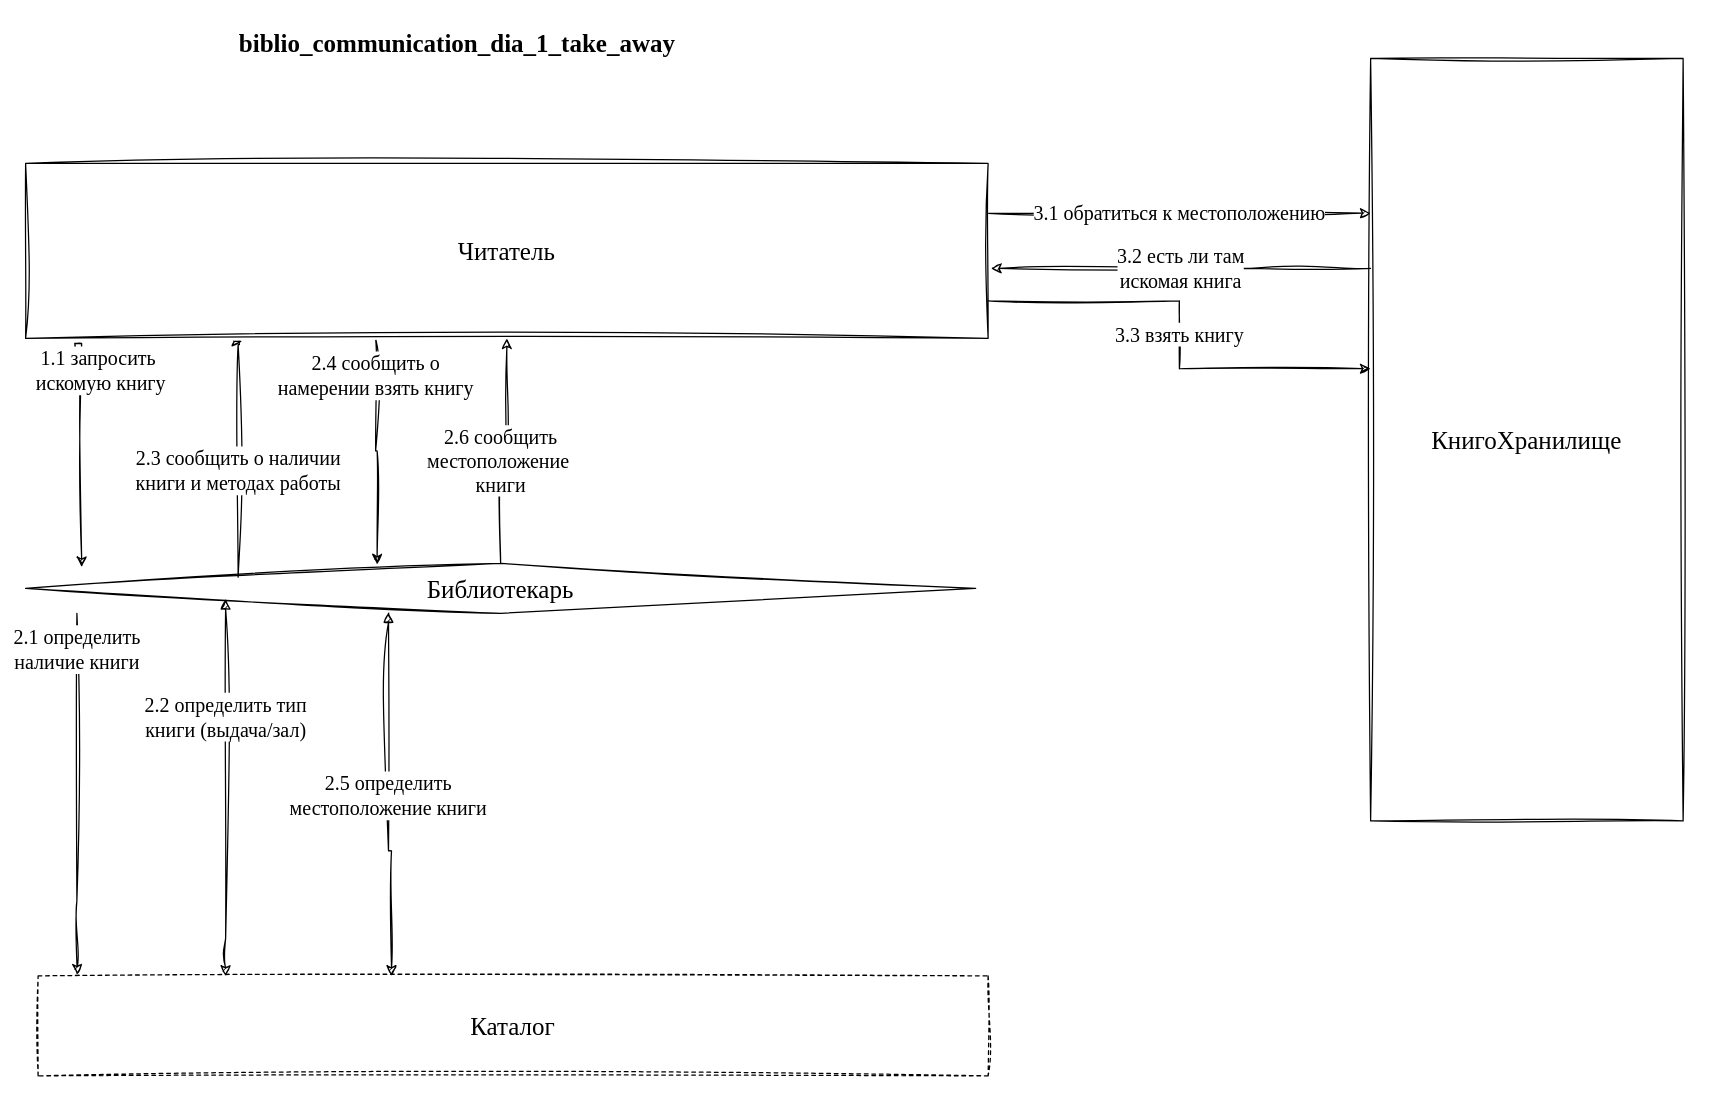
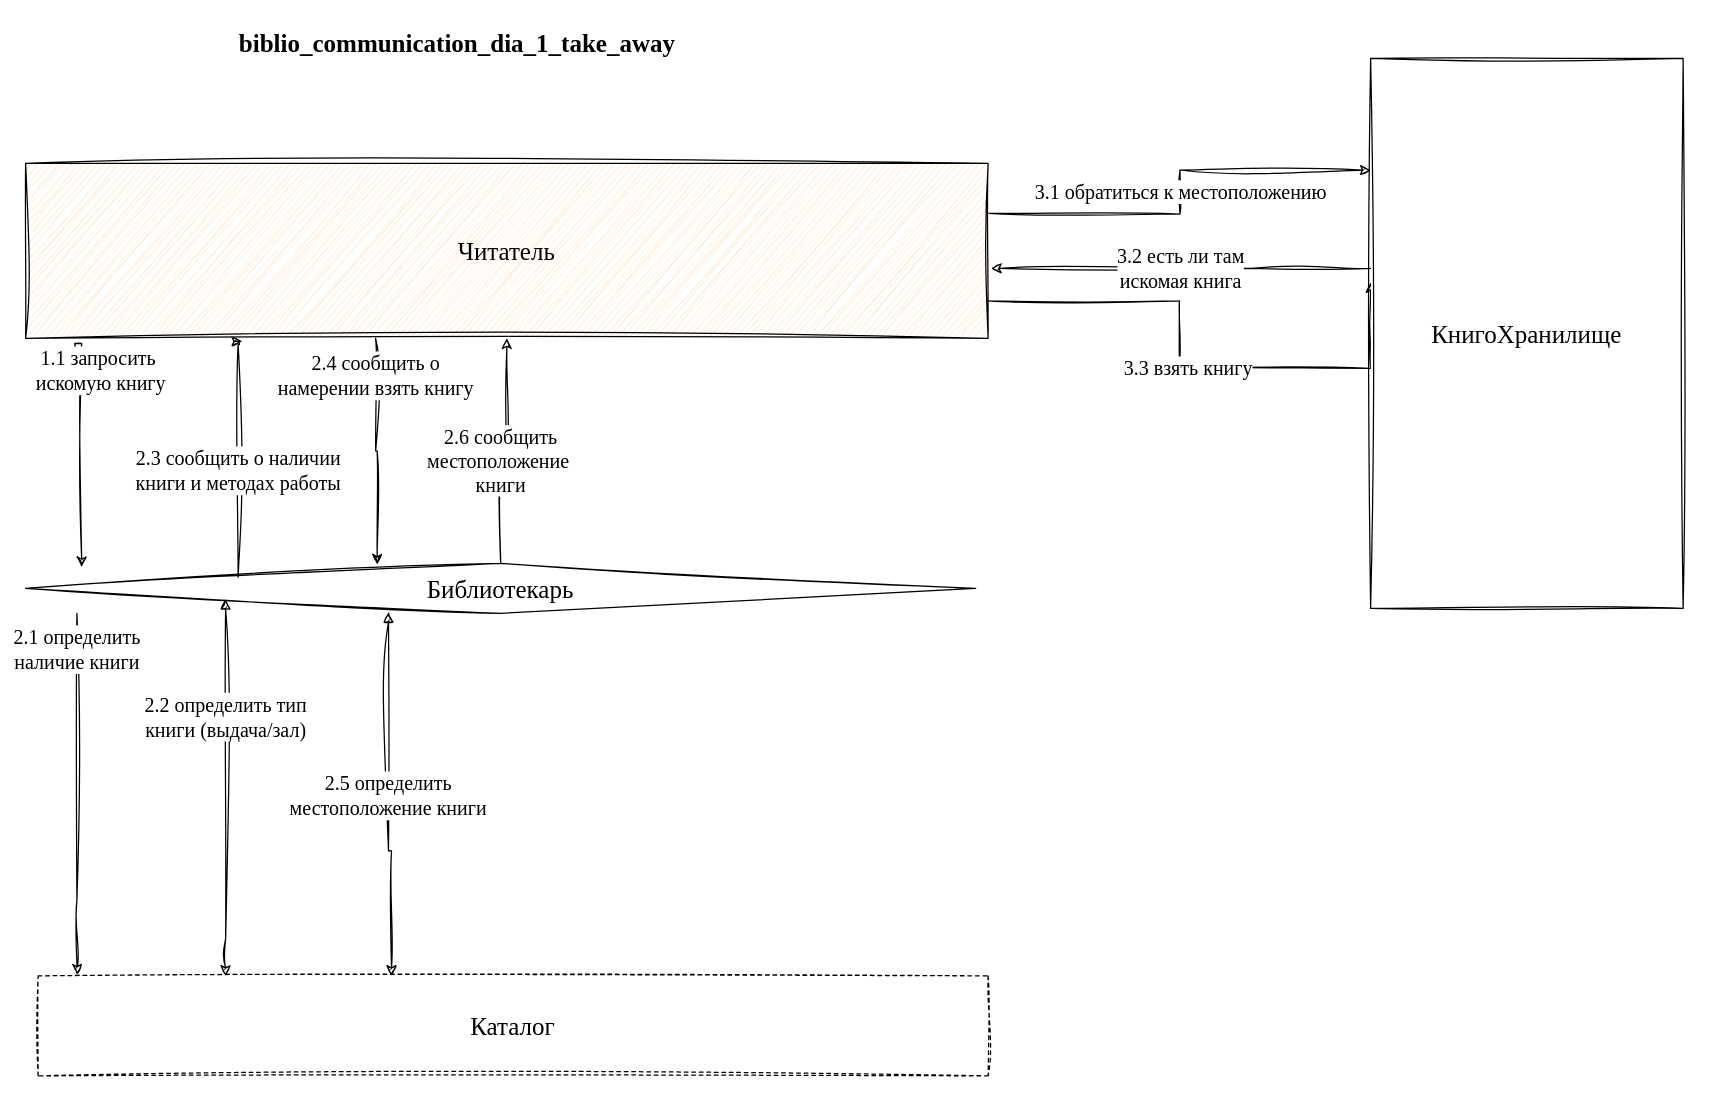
- <mxCell id="13" value="Читатель" style="html=1;whiteSpace=wrap;sketch=1;hachureGap=4;jiggle=2;curveFitting=1;fontFamily=Architects Daughter;fontSource=https%3A%2F%2Ffonts.googleapis.com%2Fcss%3Ffamily%3DArchitects%2BDaughter;fontSize=20;" vertex="1" parent="1"><mxGeometry x="20" width="770" height="140" as="geometry" y="130" /></mxCell>
+ <mxCell id="13" value="Читатель" style="html=1;whiteSpace=wrap;sketch=1;hachureGap=4;jiggle=2;curveFitting=1;fontFamily=Architects Daughter;fontSource=https%3A%2F%2Ffonts.googleapis.com%2Fcss%3Ffamily%3DArchitects%2BDaughter;fontSize=20;fillColor=#ffe6cc;" vertex="1" parent="1"><mxGeometry x="20" width="770" height="140" as="geometry" y="130" /></mxCell>
- <mxCell id="16" value="КнигоХранилище" style="html=1;whiteSpace=wrap;sketch=1;hachureGap=4;jiggle=2;curveFitting=1;fontFamily=Architects Daughter;fontSource=https%3A%2F%2Ffonts.googleapis.com%2Fcss%3Ffamily%3DArchitects%2BDaughter;fontSize=20;" vertex="1" parent="1"><mxGeometry x="1096" y="46" width="250" height="610" as="geometry" /></mxCell>
+ <mxCell id="16" value="КнигоХранилище" style="html=1;whiteSpace=wrap;sketch=1;hachureGap=4;jiggle=2;curveFitting=1;fontFamily=Architects Daughter;fontSource=https%3A%2F%2Ffonts.googleapis.com%2Fcss%3Ffamily%3DArchitects%2BDaughter;fontSize=20;" vertex="1" parent="1"><mxGeometry x="1096" y="46" width="250" height="440" as="geometry" /></mxCell>
